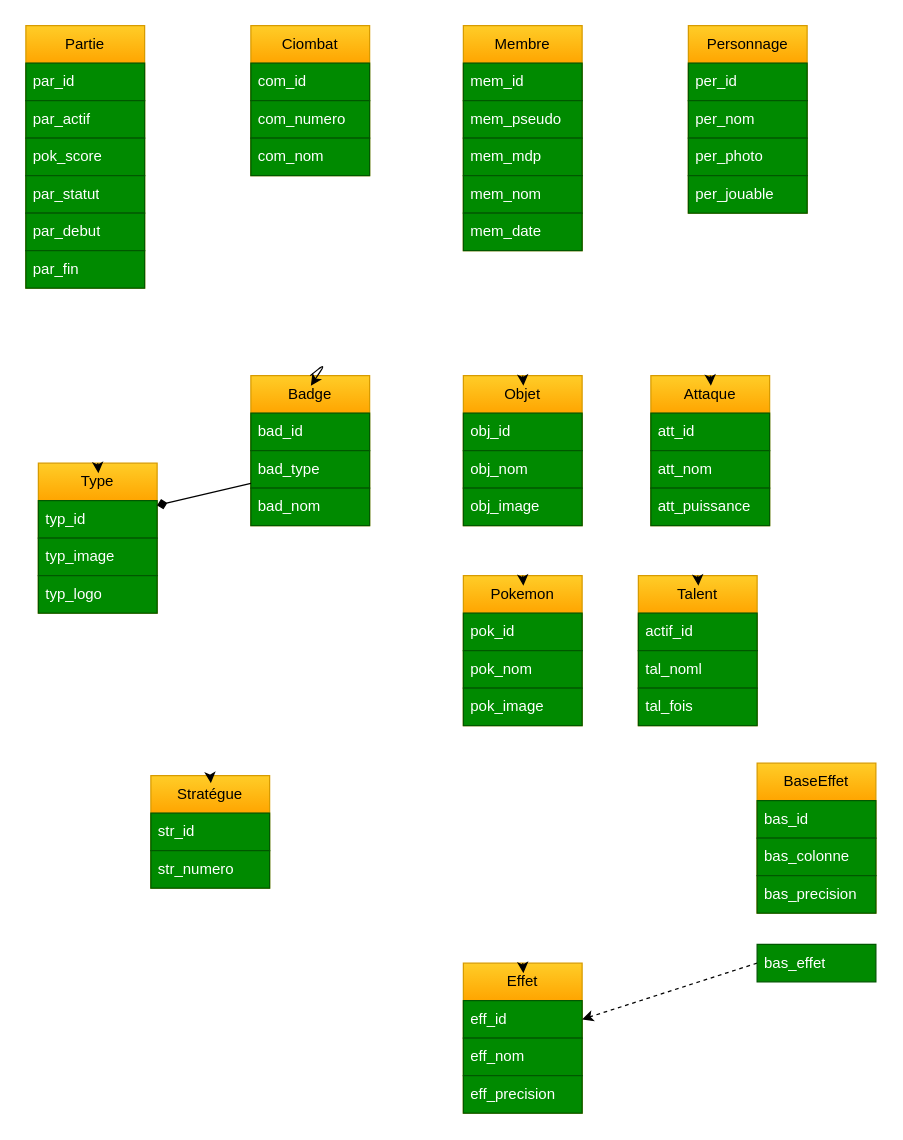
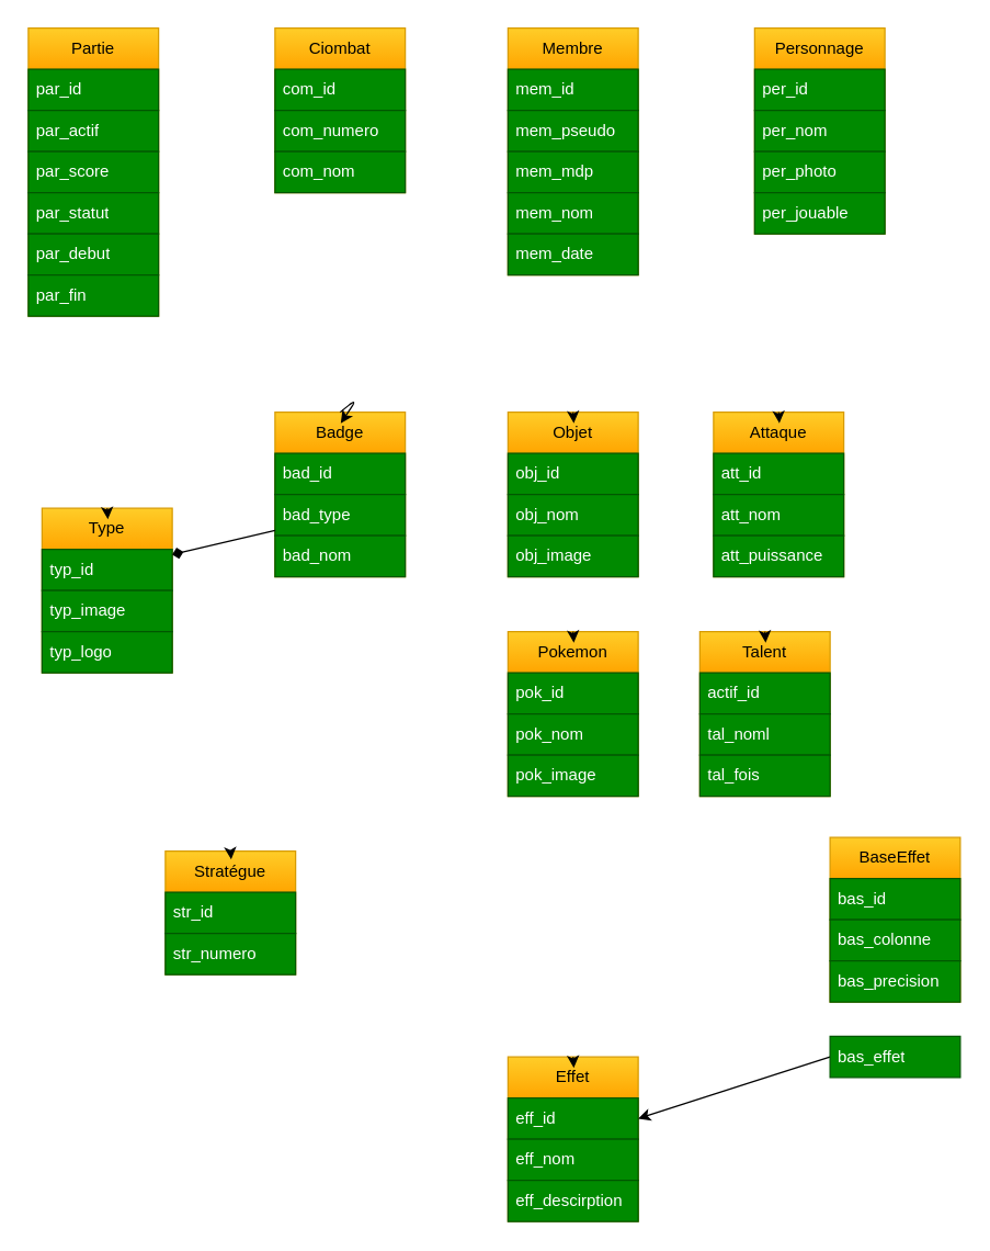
- <mxCell id="5" value="pok_score" style="text;strokeColor=#005700;fillColor=#008a00;align=left;verticalAlign=middle;spacingLeft=4;spacingRight=4;overflow=hidden;points=[[0,0.5],[1,0.5]];portConstraint=eastwest;rotatable=0;whiteSpace=wrap;html=1;fontColor=#ffffff;" parent="2" vertex="1"><mxGeometry y="90" width="95" height="30" as="geometry" /></mxCell>
+ <mxCell id="5" value="par_score" style="text;strokeColor=#005700;fillColor=#008a00;align=left;verticalAlign=middle;spacingLeft=4;spacingRight=4;overflow=hidden;points=[[0,0.5],[1,0.5]];portConstraint=eastwest;rotatable=0;whiteSpace=wrap;html=1;fontColor=#ffffff;" parent="2" vertex="1"><mxGeometry y="90" width="95" height="30" as="geometry" /></mxCell>
- <mxCell id="64" style="edgeStyle=none;html=1;entryX=1;entryY=0.5;entryDx=0;entryDy=0;exitX=0;exitY=0.5;exitDx=0;exitDy=0;dashed=1;" edge="1" parent="1" source="65" target="60"><mxGeometry relative="1" as="geometry"><mxPoint x="600" y="750" as="sourcePoint" /></mxGeometry></mxCell>
+ <mxCell id="64" style="edgeStyle=none;html=1;entryX=1;entryY=0.5;entryDx=0;entryDy=0;exitX=0;exitY=0.5;exitDx=0;exitDy=0;" edge="1" parent="1" source="65" target="60"><mxGeometry relative="1" as="geometry"><mxPoint x="600" y="750" as="sourcePoint" /></mxGeometry></mxCell>
- <mxCell id="62" value="eff_precision" style="text;strokeColor=#005700;fillColor=#008a00;align=left;verticalAlign=middle;spacingLeft=4;spacingRight=4;overflow=hidden;points=[[0,0.5],[1,0.5]];portConstraint=eastwest;rotatable=0;whiteSpace=wrap;html=1;fontColor=#ffffff;" vertex="1" parent="59"><mxGeometry y="90" width="95" height="30" as="geometry" /></mxCell>
+ <mxCell id="62" value="eff_descirption" style="text;strokeColor=#005700;fillColor=#008a00;align=left;verticalAlign=middle;spacingLeft=4;spacingRight=4;overflow=hidden;points=[[0,0.5],[1,0.5]];portConstraint=eastwest;rotatable=0;whiteSpace=wrap;html=1;fontColor=#ffffff;" vertex="1" parent="59"><mxGeometry y="90" width="95" height="30" as="geometry" /></mxCell>
